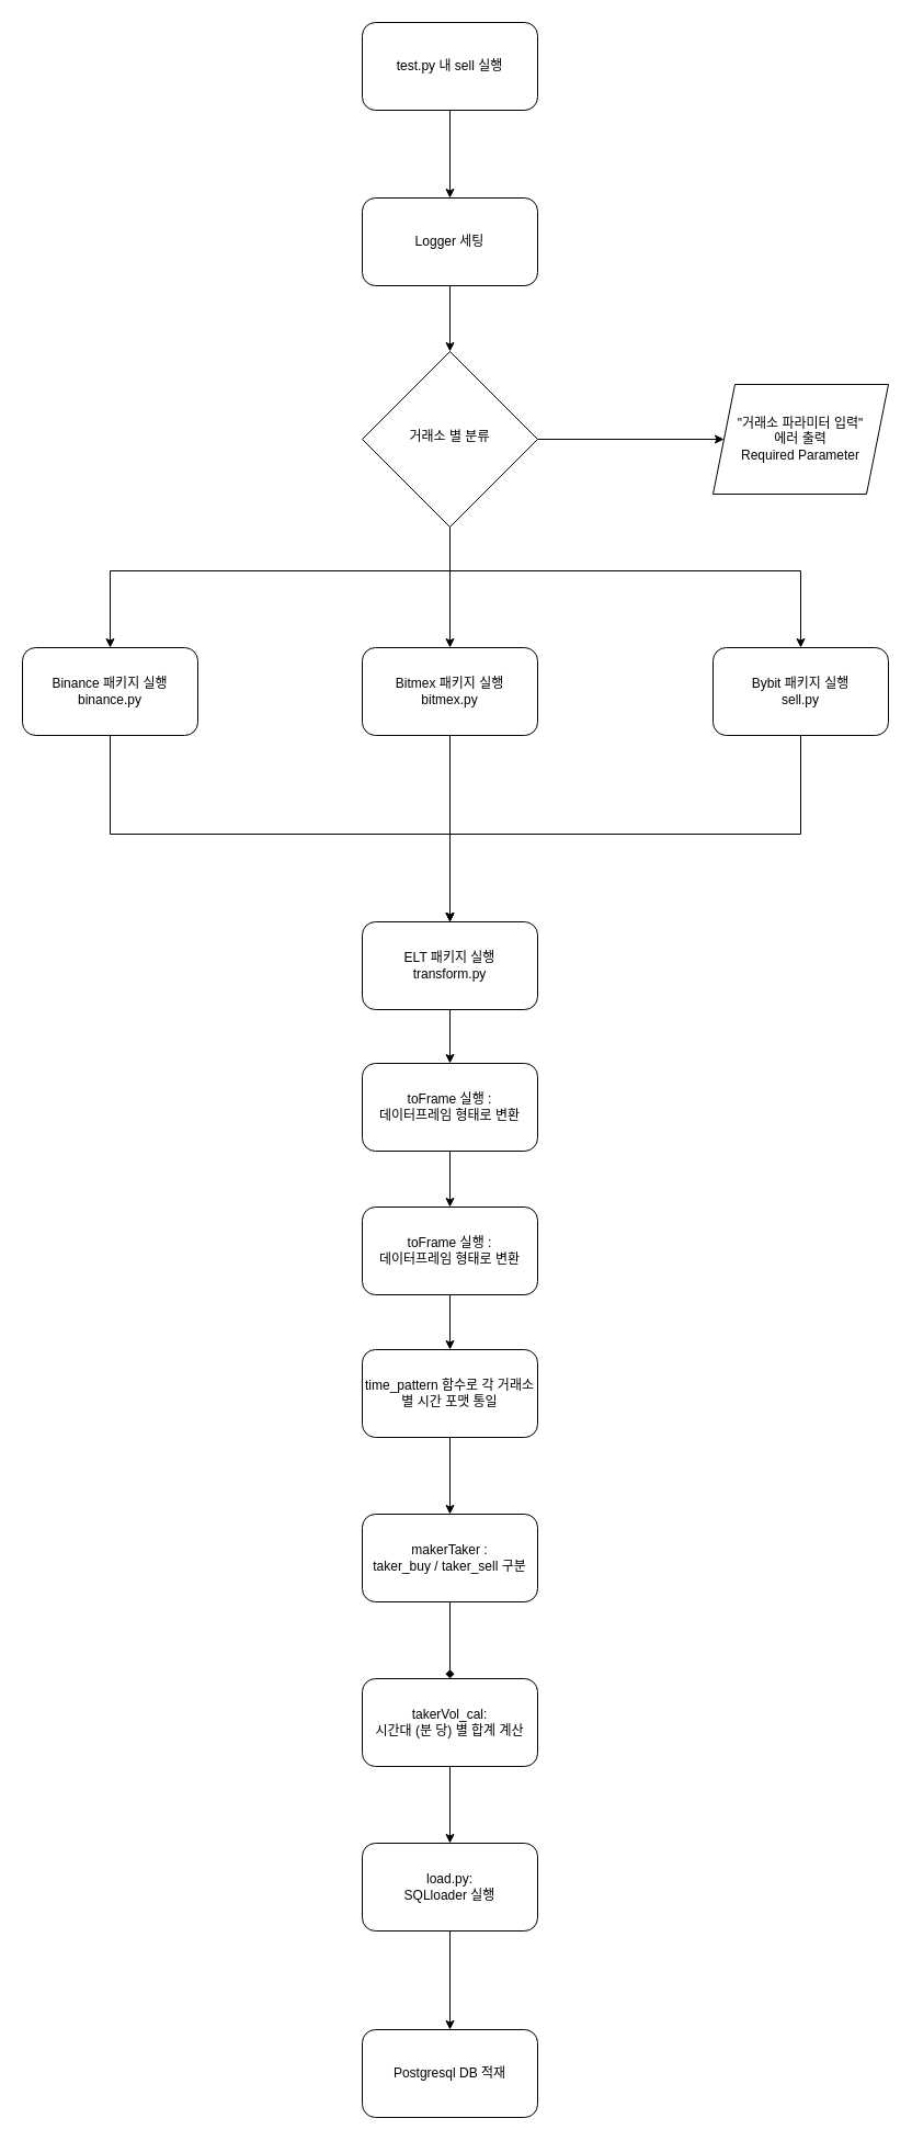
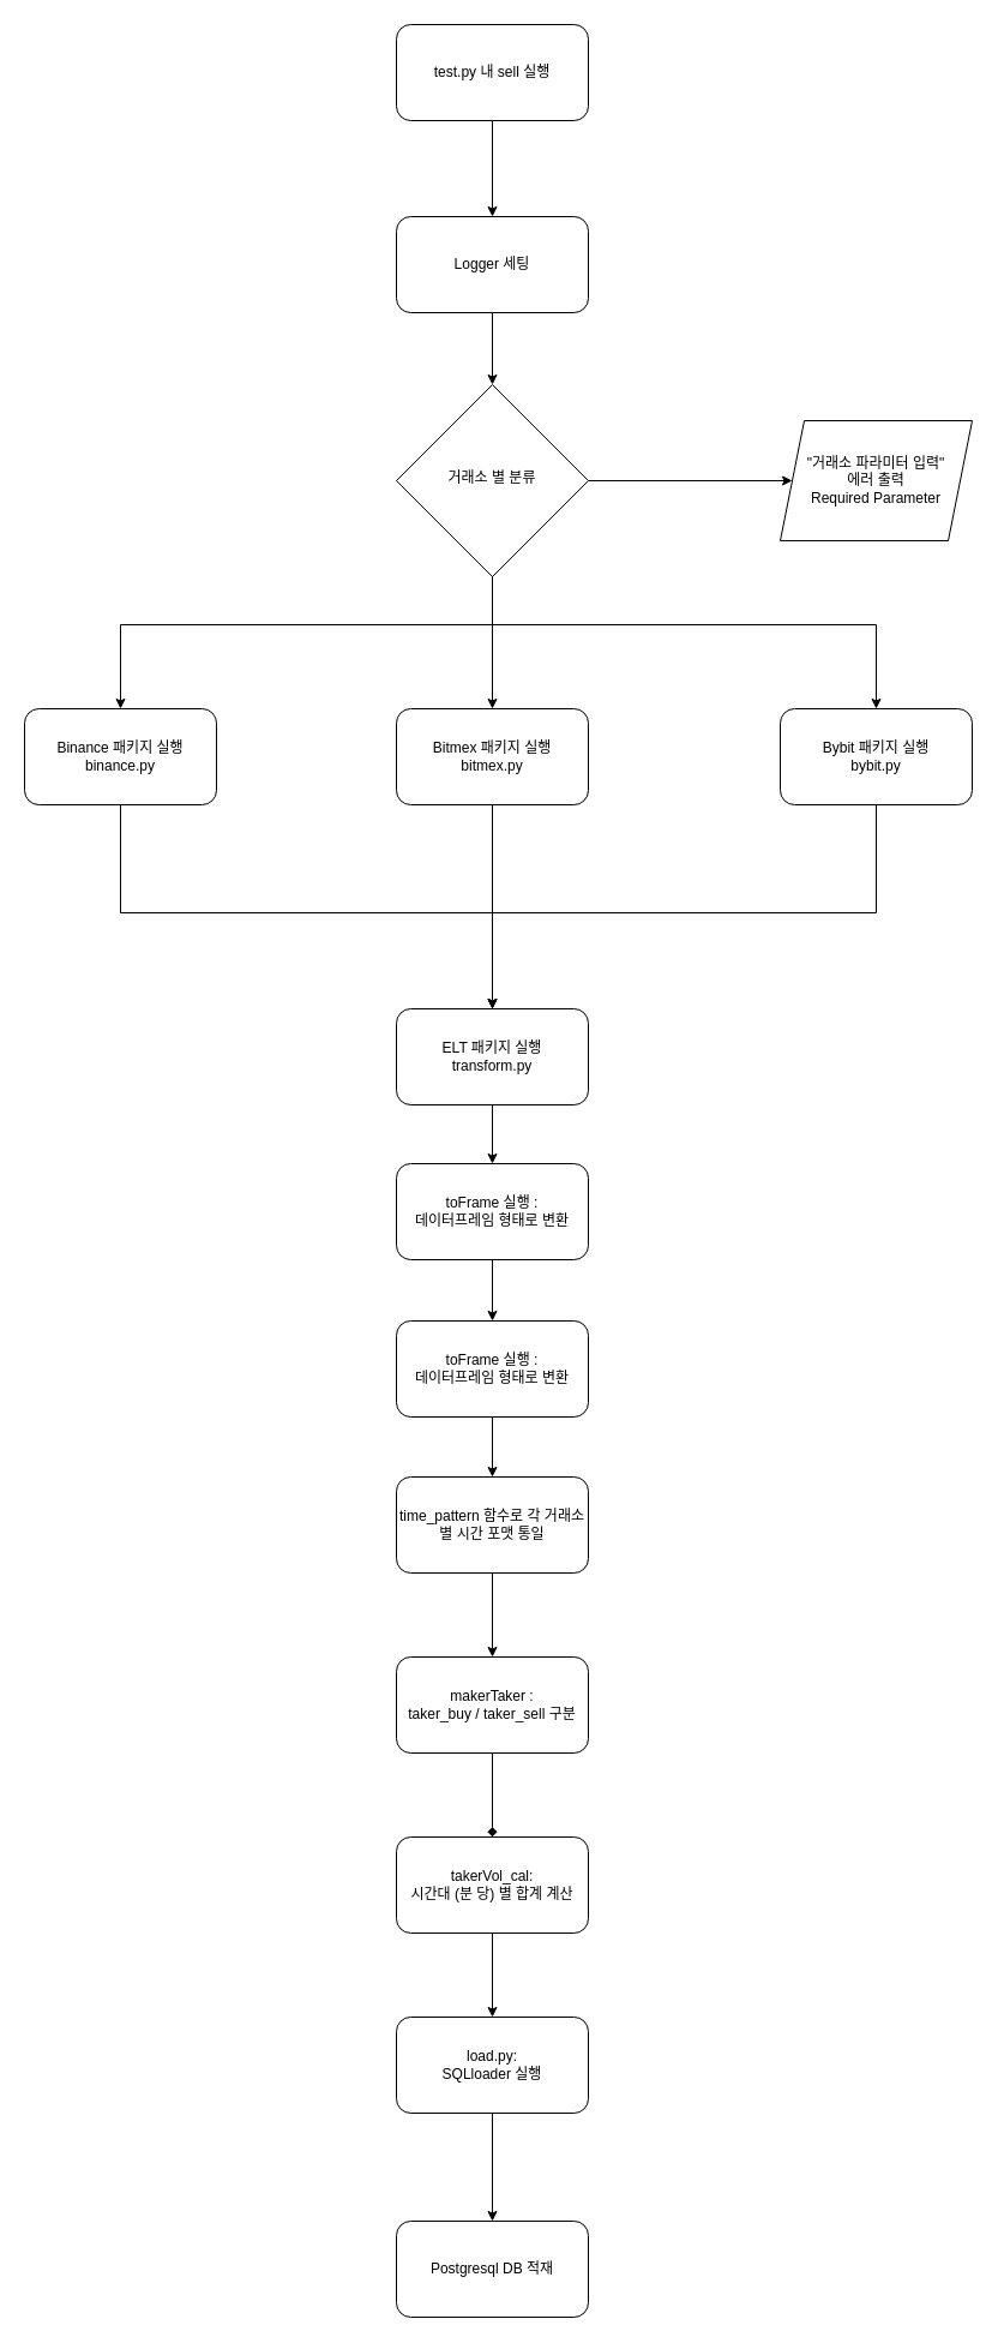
- <mxCell id="14" value="Bybit 패키지 실행&lt;br&gt;sell.py" style="rounded=1;whiteSpace=wrap;html=1;fontSize=12;glass=0;strokeWidth=1;shadow=0;" parent="1" vertex="1"><mxGeometry x="650" y="590" width="160" height="80" as="geometry" /></mxCell>
+ <mxCell id="14" value="Bybit 패키지 실행&lt;br&gt;bybit.py" style="rounded=1;whiteSpace=wrap;html=1;fontSize=12;glass=0;strokeWidth=1;shadow=0;" parent="1" vertex="1"><mxGeometry x="650" y="590" width="160" height="80" as="geometry" /></mxCell>
